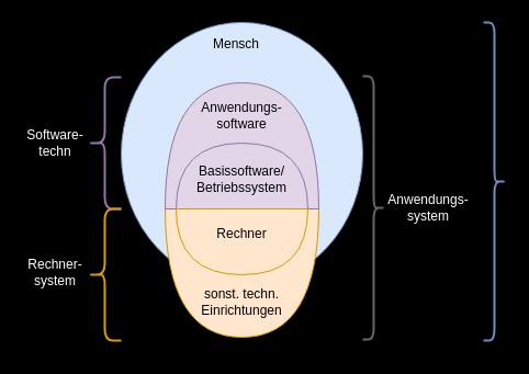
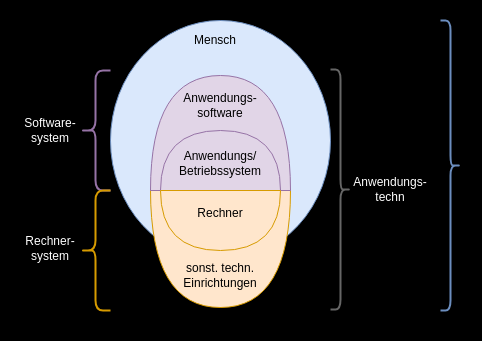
- <mxCell id="14" value="Software-&lt;br&gt;techn" style="text;html=1;strokeColor=none;fillColor=none;align=center;verticalAlign=middle;whiteSpace=wrap;rounded=0;fontColor=#FFFFFF;" parent="1" vertex="1"><mxGeometry x="20" y="115" width="60" height="30" as="geometry" /></mxCell>
+ <mxCell id="14" value="Software-&lt;br&gt;system" style="text;html=1;strokeColor=none;fillColor=none;align=center;verticalAlign=middle;whiteSpace=wrap;rounded=0;fontColor=#FFFFFF;" parent="1" vertex="1"><mxGeometry x="20" y="115" width="60" height="30" as="geometry" /></mxCell>
- <mxCell id="12" value="Basissoftware/&lt;br&gt;Betriebssystem" style="text;html=1;strokeColor=none;fillColor=none;align=center;verticalAlign=middle;whiteSpace=wrap;rounded=0;" parent="1" vertex="1"><mxGeometry x="175" y="148.25" width="90" height="30" as="geometry" /></mxCell>
+ <mxCell id="12" value="Anwendungs/&lt;br&gt;Betriebssystem" style="text;html=1;strokeColor=none;fillColor=none;align=center;verticalAlign=middle;whiteSpace=wrap;rounded=0;" parent="1" vertex="1"><mxGeometry x="175" y="148.25" width="90" height="30" as="geometry" /></mxCell>
- <mxCell id="17" value="Anwendungs-&lt;br&gt;system" style="text;html=1;strokeColor=none;fillColor=none;align=center;verticalAlign=middle;whiteSpace=wrap;rounded=0;fontColor=#FFFFFF;" parent="1" vertex="1"><mxGeometry x="350" y="175.5" width="80" height="27" as="geometry" /></mxCell>
+ <mxCell id="17" value="Anwendungs-&lt;br&gt;techn" style="text;html=1;strokeColor=none;fillColor=none;align=center;verticalAlign=middle;whiteSpace=wrap;rounded=0;fontColor=#FFFFFF;" parent="1" vertex="1"><mxGeometry x="350" y="175.5" width="80" height="27" as="geometry" /></mxCell>
